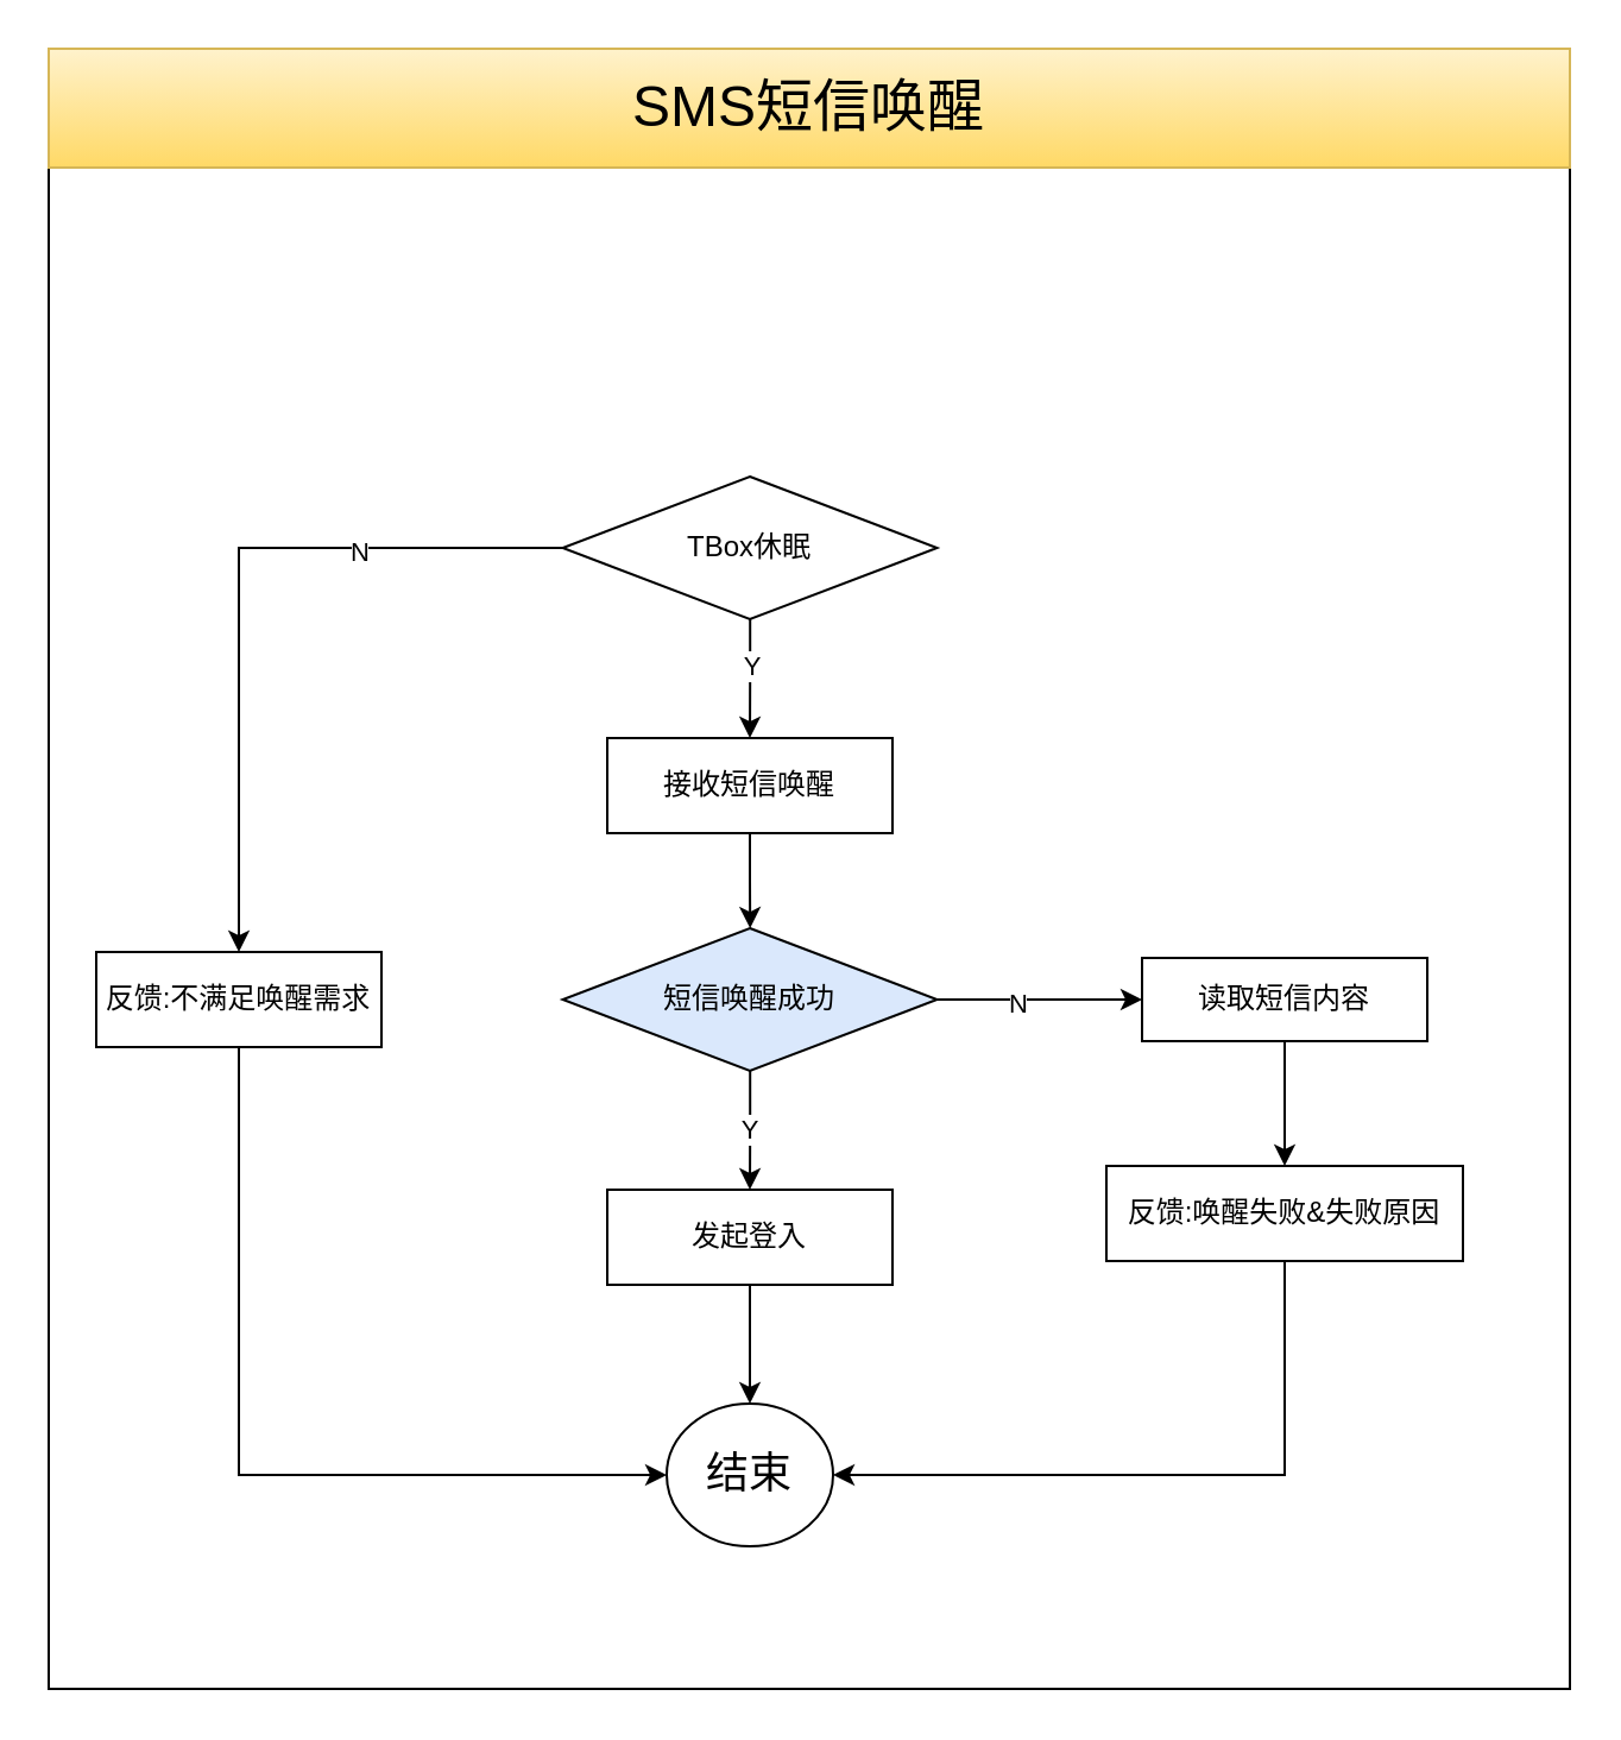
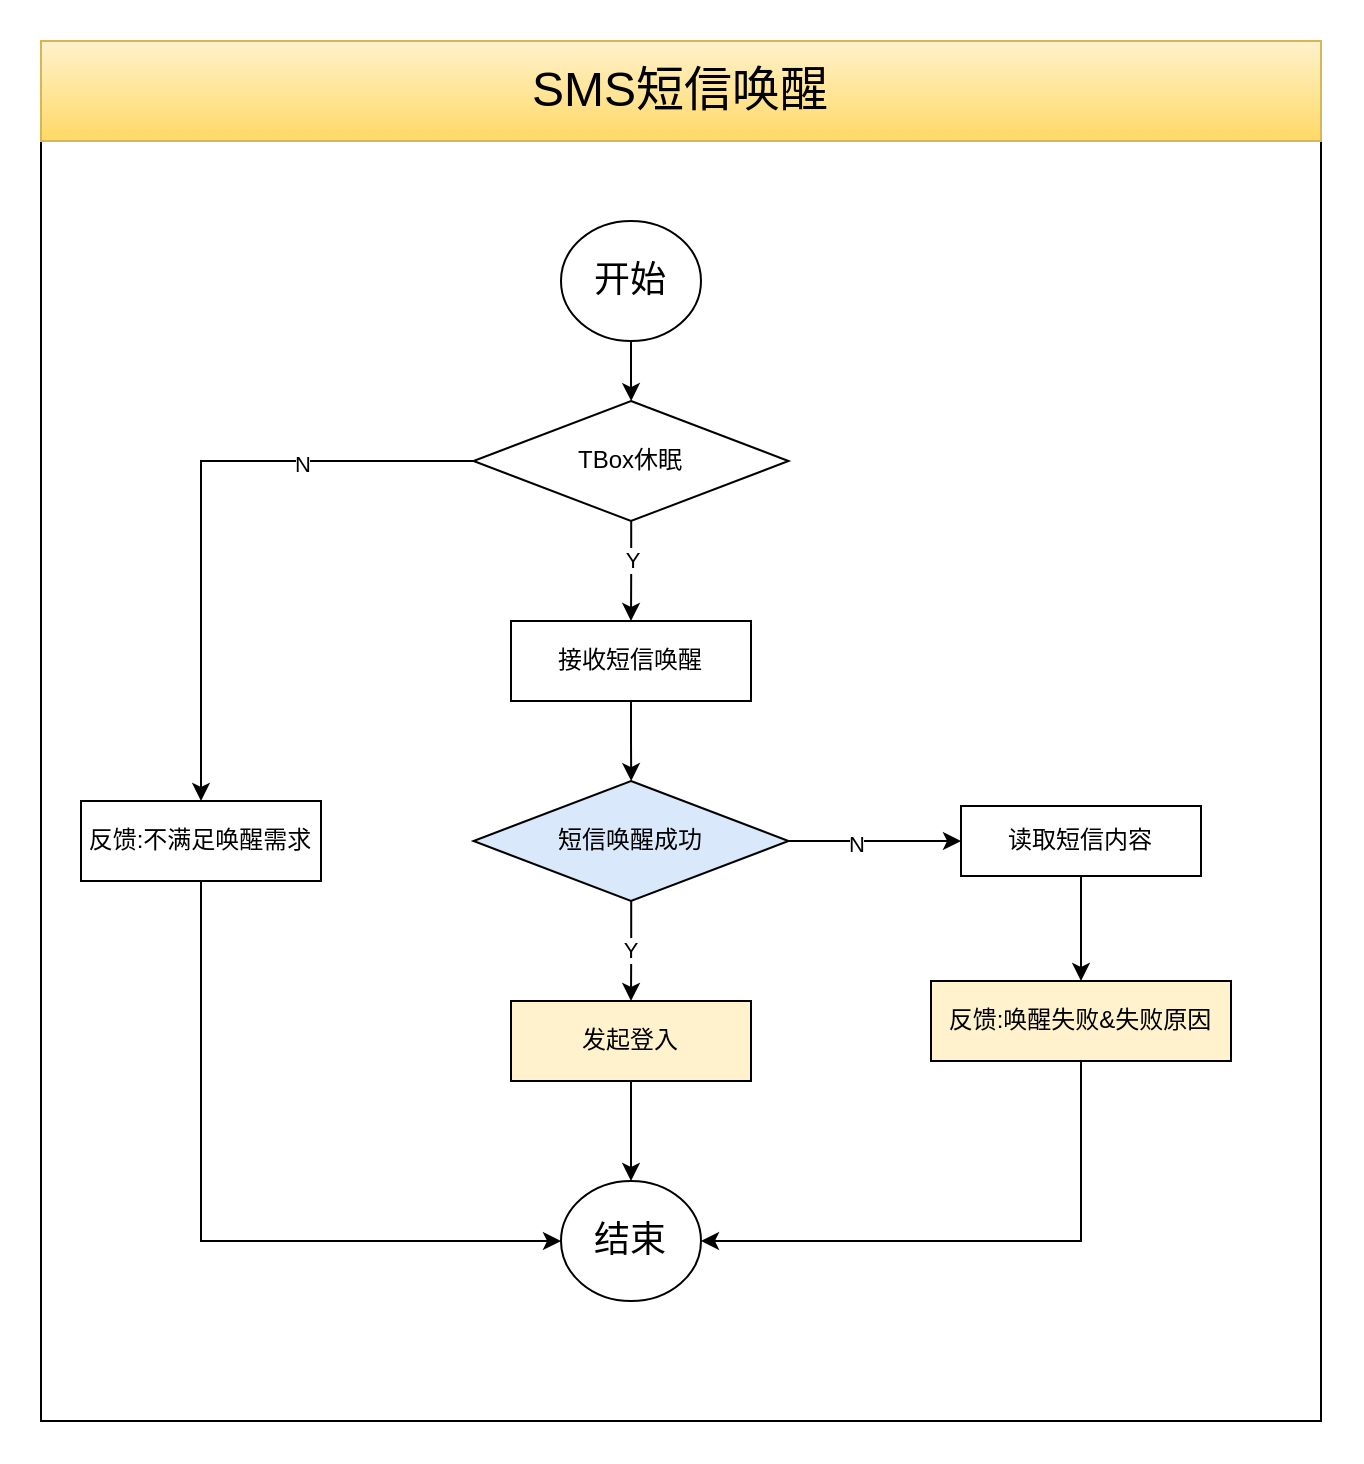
+ <mxCell id="5" value="&lt;span style=&quot;font-size: 18px;&quot;&gt;开始&lt;/span&gt;" style="ellipse;whiteSpace=wrap;html=1;" vertex="1" parent="2"><mxGeometry x="260" y="90" width="70" height="60" as="geometry" /></mxCell>
+ <mxCell id="4" style="edgeStyle=orthogonalEdgeStyle;rounded=0;orthogonalLoop=1;jettySize=auto;html=1;exitX=0.5;exitY=1;exitDx=0;exitDy=0;" edge="1" parent="2" source="5" target="10"><mxGeometry relative="1" as="geometry" /></mxCell>
- <mxCell id="25" value="反馈:唤醒失败&amp;amp;失败原因" style="whiteSpace=wrap;html=1;" vertex="1" parent="2"><mxGeometry x="445" y="470" width="150" height="40" as="geometry" /></mxCell>
+ <mxCell id="25" value="反馈:唤醒失败&amp;amp;失败原因" style="whiteSpace=wrap;html=1;fillColor=#fff2cc;" vertex="1" parent="2"><mxGeometry x="445" y="470" width="150" height="40" as="geometry" /></mxCell>
- <mxCell id="20" value="发起登入" style="whiteSpace=wrap;html=1;" vertex="1" parent="2"><mxGeometry x="235" y="480" width="120" height="40" as="geometry" /></mxCell>
+ <mxCell id="20" value="发起登入" style="whiteSpace=wrap;html=1;fillColor=#fff2cc;" vertex="1" parent="2"><mxGeometry x="235" y="480" width="120" height="40" as="geometry" /></mxCell>
